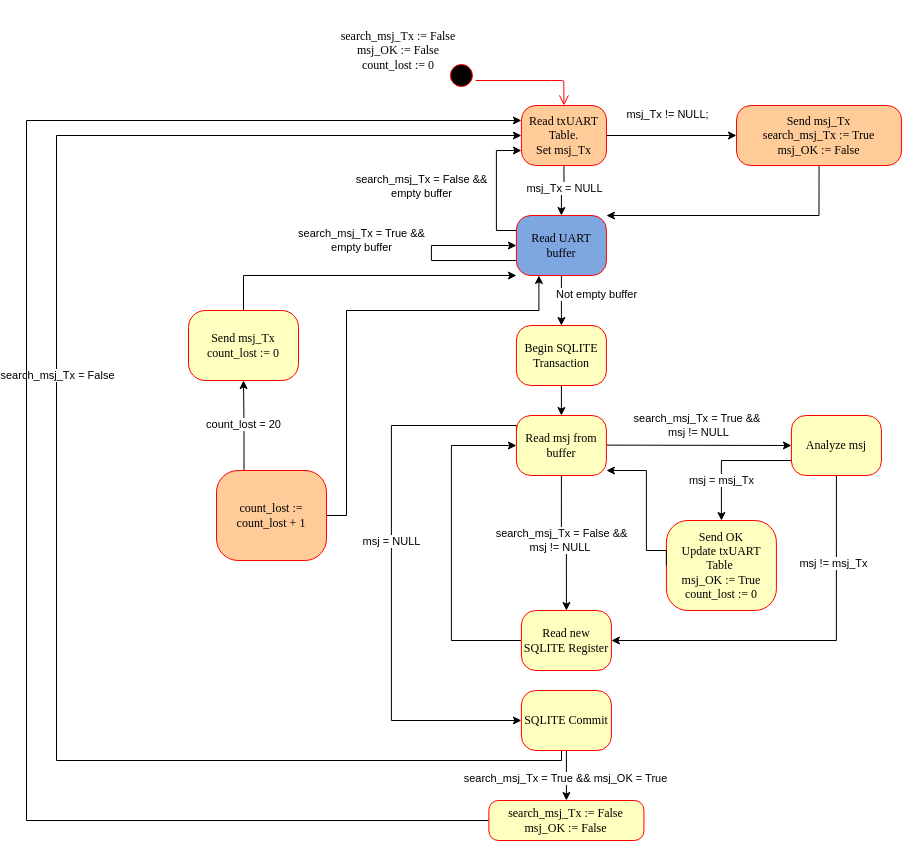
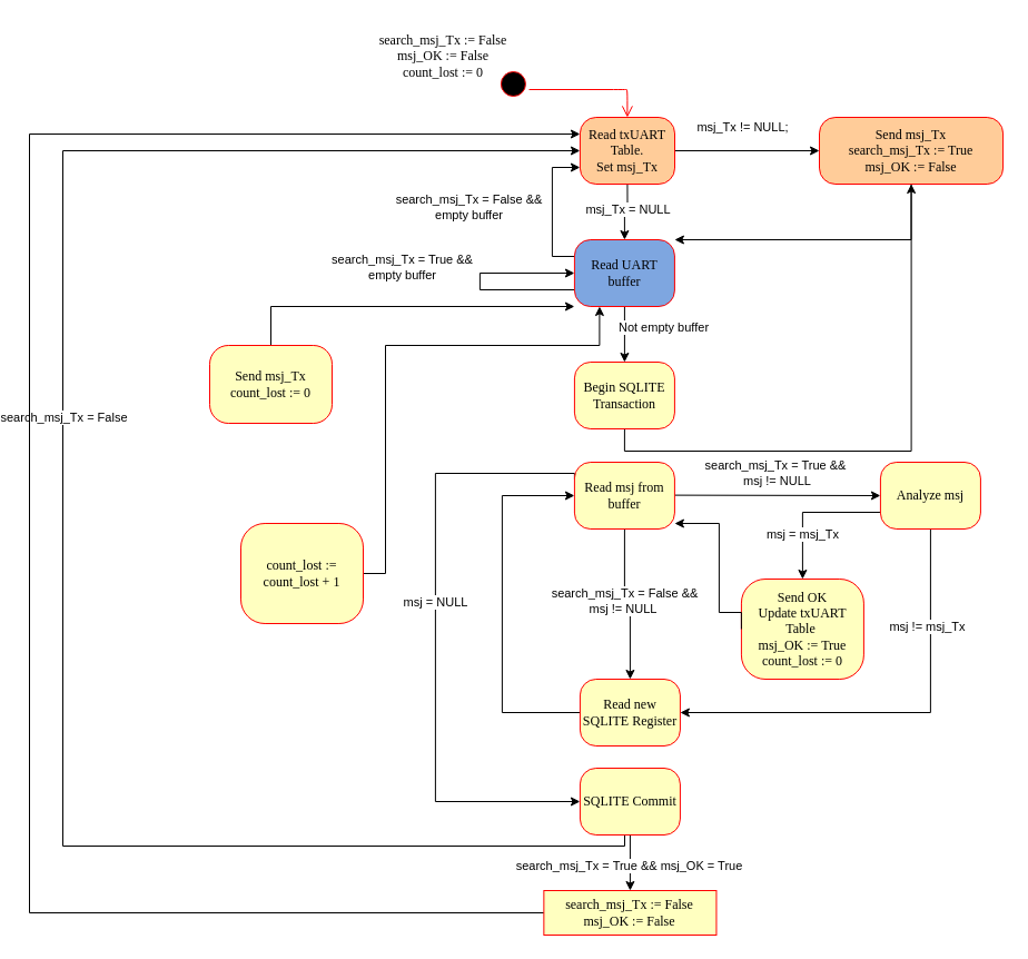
- <mxCell id="19" style="edgeStyle=orthogonalEdgeStyle;rounded=0;orthogonalLoop=1;jettySize=auto;html=1;exitX=0.5;exitY=1;exitDx=0;exitDy=0;entryX=0.5;entryY=0;entryDx=0;entryDy=0;" parent="1" source="20" target="27" edge="1"><mxGeometry relative="1" as="geometry" /></mxCell>
+ <mxCell id="19" style="edgeStyle=orthogonalEdgeStyle;rounded=0;orthogonalLoop=1;jettySize=auto;html=1;exitX=0.5;exitY=1;exitDx=0;exitDy=0;" parent="1" source="20" target="16" edge="1"><mxGeometry relative="1" as="geometry" /></mxCell>
- <mxCell id="44" style="edgeStyle=orthogonalEdgeStyle;rounded=0;orthogonalLoop=1;jettySize=auto;html=1;exitX=0.25;exitY=0;exitDx=0;exitDy=0;entryX=0.5;entryY=1;entryDx=0;entryDy=0;" edge="1" parent="1" source="47" target="49"><mxGeometry relative="1" as="geometry" /></mxCell>
- <mxCell id="45" value="count_lost = 20" style="edgeLabel;html=1;align=center;verticalAlign=middle;resizable=0;points=[];" vertex="1" connectable="0" parent="44"><mxGeometry x="0.034" y="1" relative="1" as="geometry"><mxPoint as="offset" /></mxGeometry></mxCell>
- <mxCell id="47" value="&lt;span style=&quot;background-color: transparent; color: light-dark(rgb(0, 0, 0), rgb(237, 237, 237));&quot;&gt;count_lost := count_lost + 1&lt;/span&gt;" style="rounded=1;whiteSpace=wrap;html=1;arcSize=24;fillColor=#ffcc99;strokeColor=#ff0000;shadow=0;comic=0;labelBackgroundColor=none;fontFamily=Verdana;fontSize=12;fontColor=#000000;align=center;" vertex="1" parent="1"><mxGeometry x="210" y="470" width="110" height="90" as="geometry" /></mxCell>
+ <mxCell id="47" value="&lt;span style=&quot;background-color: transparent; color: light-dark(rgb(0, 0, 0), rgb(237, 237, 237));&quot;&gt;count_lost := count_lost + 1&lt;/span&gt;" style="rounded=1;whiteSpace=wrap;html=1;arcSize=24;fillColor=#ffffc0;strokeColor=#ff0000;shadow=0;comic=0;labelBackgroundColor=none;fontFamily=Verdana;fontSize=12;fontColor=#000000;align=center;" vertex="1" parent="1"><mxGeometry x="210" y="470" width="110" height="90" as="geometry" /></mxCell>
- <mxCell id="43" value="search_msj_Tx := False&lt;div&gt;msj_OK := False&lt;/div&gt;" style="rounded=1;whiteSpace=wrap;html=1;arcSize=24;fillColor=#ffffc0;strokeColor=#ff0000;shadow=0;comic=0;labelBackgroundColor=none;fontFamily=Verdana;fontSize=12;fontColor=#000000;align=center;" parent="1" vertex="1"><mxGeometry x="482.36" y="800" width="155.09" height="40" as="geometry" /></mxCell>
+ <mxCell id="43" value="search_msj_Tx := False&lt;div&gt;msj_OK := False&lt;/div&gt;" style="whiteSpace=wrap;html=1;arcSize=24;fillColor=#ffffc0;strokeColor=#ff0000;shadow=0;comic=0;labelBackgroundColor=none;fontFamily=Verdana;fontSize=12;fontColor=#000000;align=center;rounded=0;" parent="1" vertex="1"><mxGeometry x="482.36" y="800" width="155.09" height="40" as="geometry" /></mxCell>
